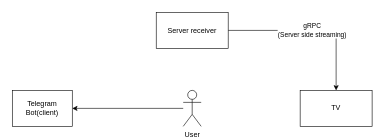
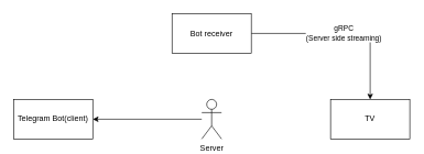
- <mxCell id="4" value="Server receiver" style="rounded=0;whiteSpace=wrap;html=1;" vertex="1" parent="1"><mxGeometry x="260" y="20" width="120" height="60" as="geometry" /></mxCell>
+ <mxCell id="4" value="Bot receiver" style="rounded=0;whiteSpace=wrap;html=1;" vertex="1" parent="1"><mxGeometry x="260" y="20" width="120" height="60" as="geometry" /></mxCell>
- <mxCell id="2" value="Telegram Bot(client)" style="rounded=0;whiteSpace=wrap;html=1;" vertex="1" parent="1"><mxGeometry x="20" y="150" width="100" height="60" as="geometry" /></mxCell>
+ <mxCell id="2" value="Telegram Bot(client)" style="rounded=0;whiteSpace=wrap;html=1;" vertex="1" parent="1"><mxGeometry x="20" y="150" width="120" height="60" as="geometry" /></mxCell>
- <mxCell id="7" value="User" style="shape=umlActor;verticalLabelPosition=bottom;verticalAlign=top;html=1;outlineConnect=0;" vertex="1" parent="1"><mxGeometry x="305" y="150" width="30" height="60" as="geometry" /></mxCell>
+ <mxCell id="7" value="Server" style="shape=umlActor;verticalLabelPosition=bottom;verticalAlign=top;html=1;outlineConnect=0;" vertex="1" parent="1"><mxGeometry x="305" y="150" width="30" height="60" as="geometry" /></mxCell>
